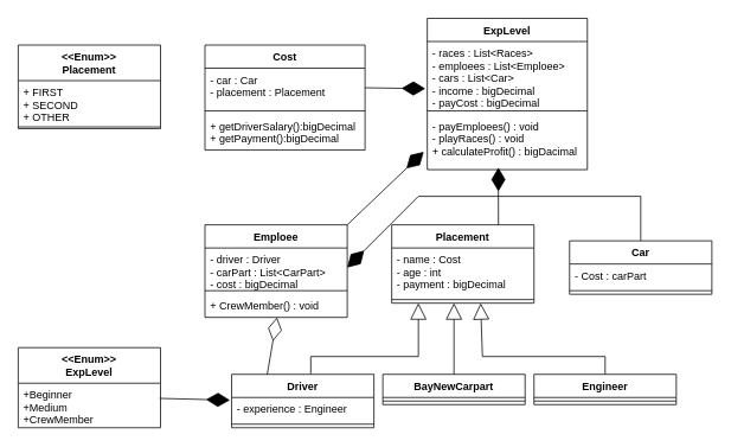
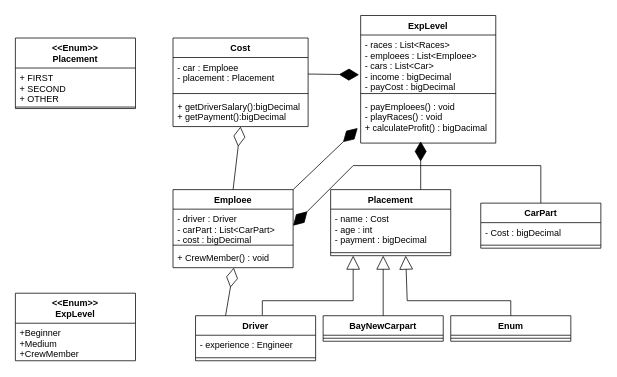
- <mxCell id="28" value="- car : Car&#10;- placement : Placement" style="text;strokeColor=none;fillColor=none;align=left;verticalAlign=top;spacingLeft=4;spacingRight=4;overflow=hidden;rotatable=0;points=[[0,0.5],[1,0.5]];portConstraint=eastwest;" vertex="1" parent="27"><mxGeometry y="26" width="180" height="44" as="geometry" /></mxCell>
+ <mxCell id="28" value="- car : Emploee&#10;- placement : Placement" style="text;strokeColor=none;fillColor=none;align=left;verticalAlign=top;spacingLeft=4;spacingRight=4;overflow=hidden;rotatable=0;points=[[0,0.5],[1,0.5]];portConstraint=eastwest;" vertex="1" parent="27"><mxGeometry y="26" width="180" height="44" as="geometry" /></mxCell>
+ <mxCell id="32" value="" style="endArrow=diamondThin;endFill=0;endSize=24;html=1;rounded=0;entryX=0.5;entryY=1;entryDx=0;entryDy=0;exitX=0.5;exitY=0;exitDx=0;exitDy=0;" edge="1" parent="1" source="8" target="27"><mxGeometry width="160" relative="1" as="geometry"><mxPoint x="440" y="310" as="sourcePoint" /><mxPoint x="600" y="310" as="targetPoint" /></mxGeometry></mxCell>
- <mxCell id="5" value="Car" style="swimlane;fontStyle=1;align=center;verticalAlign=top;childLayout=stackLayout;horizontal=1;startSize=26;horizontalStack=0;resizeParent=1;resizeParentMax=0;resizeLast=0;collapsible=1;marginBottom=0;" vertex="1" parent="1"><mxGeometry x="640" y="270" width="160" height="60" as="geometry" /></mxCell>
+ <mxCell id="5" value="CarPart" style="swimlane;fontStyle=1;align=center;verticalAlign=top;childLayout=stackLayout;horizontal=1;startSize=26;horizontalStack=0;resizeParent=1;resizeParentMax=0;resizeLast=0;collapsible=1;marginBottom=0;" vertex="1" parent="1"><mxGeometry x="640" y="270" width="160" height="60" as="geometry" /></mxCell>
- <mxCell id="6" value="- Cost : carPart" style="text;strokeColor=none;fillColor=none;align=left;verticalAlign=top;spacingLeft=4;spacingRight=4;overflow=hidden;rotatable=0;points=[[0,0.5],[1,0.5]];portConstraint=eastwest;" vertex="1" parent="5"><mxGeometry y="26" width="160" height="26" as="geometry" /></mxCell>
+ <mxCell id="6" value="- Cost : bigDecimal" style="text;strokeColor=none;fillColor=none;align=left;verticalAlign=top;spacingLeft=4;spacingRight=4;overflow=hidden;rotatable=0;points=[[0,0.5],[1,0.5]];portConstraint=eastwest;" vertex="1" parent="5"><mxGeometry y="26" width="160" height="26" as="geometry" /></mxCell>
- <mxCell id="12" value="Engineer" style="swimlane;fontStyle=1;align=center;verticalAlign=top;childLayout=stackLayout;horizontal=1;startSize=26;horizontalStack=0;resizeParent=1;resizeParentMax=0;resizeLast=0;collapsible=1;marginBottom=0;" vertex="1" parent="1"><mxGeometry x="600" y="420" width="160" height="34" as="geometry" /></mxCell>
+ <mxCell id="12" value="Enum" style="swimlane;fontStyle=1;align=center;verticalAlign=top;childLayout=stackLayout;horizontal=1;startSize=26;horizontalStack=0;resizeParent=1;resizeParentMax=0;resizeLast=0;collapsible=1;marginBottom=0;" vertex="1" parent="1"><mxGeometry x="600" y="420" width="160" height="34" as="geometry" /></mxCell>
- <mxCell id="26" value="" style="endArrow=diamondThin;endFill=1;endSize=24;html=1;rounded=0;entryX=-0.012;entryY=0.115;entryDx=0;entryDy=0;entryPerimeter=0;exitX=0.994;exitY=0.34;exitDx=0;exitDy=0;exitPerimeter=0;" edge="1" parent="1" source="24" target="18"><mxGeometry width="160" relative="1" as="geometry"><mxPoint x="210" y="530" as="sourcePoint" /><mxPoint x="210" y="480" as="targetPoint" /></mxGeometry></mxCell>
